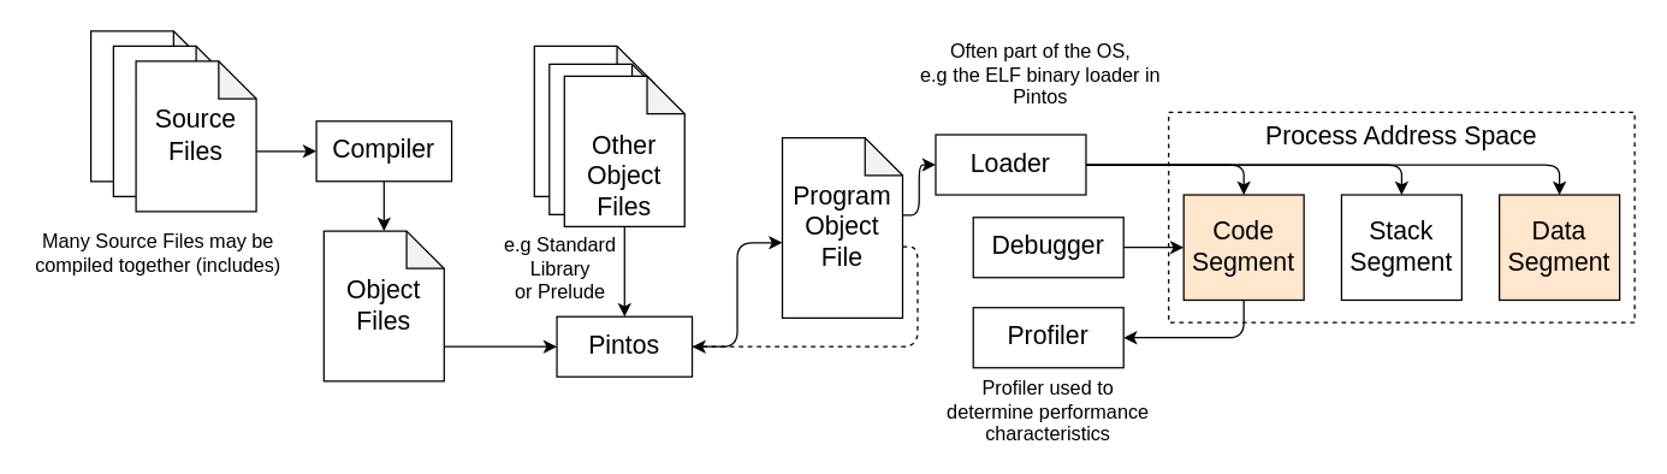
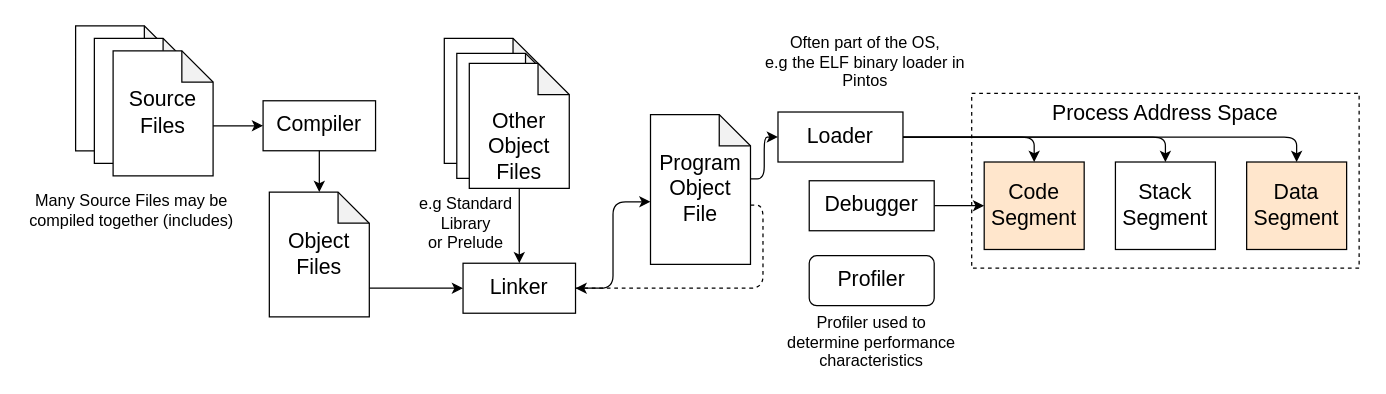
- <mxCell id="24" value="Profiler" style="rounded=0;whiteSpace=wrap;html=1;fontSize=17;" vertex="1" parent="1"><mxGeometry x="647" y="204" width="100" height="40" as="geometry" /></mxCell>
+ <mxCell id="24" value="Profiler" style="whiteSpace=wrap;html=1;fontSize=17;rounded=1;" vertex="1" parent="1"><mxGeometry x="647" y="204" width="100" height="40" as="geometry" /></mxCell>
- <mxCell id="18" style="edgeStyle=orthogonalEdgeStyle;html=1;exitX=0.5;exitY=1;exitDx=0;exitDy=0;entryX=1;entryY=0.5;entryDx=0;entryDy=0;fontSize=17;" edge="1" parent="1" source="19" target="24"><mxGeometry relative="1" as="geometry" /></mxCell>
- <mxCell id="17" value="Pintos" style="rounded=0;whiteSpace=wrap;html=1;fontSize=17;" vertex="1" parent="1"><mxGeometry x="370" y="210" width="90" height="40" as="geometry" /></mxCell>
+ <mxCell id="17" value="Linker" style="rounded=0;whiteSpace=wrap;html=1;fontSize=17;" vertex="1" parent="1"><mxGeometry x="370" y="210" width="90" height="40" as="geometry" /></mxCell>
